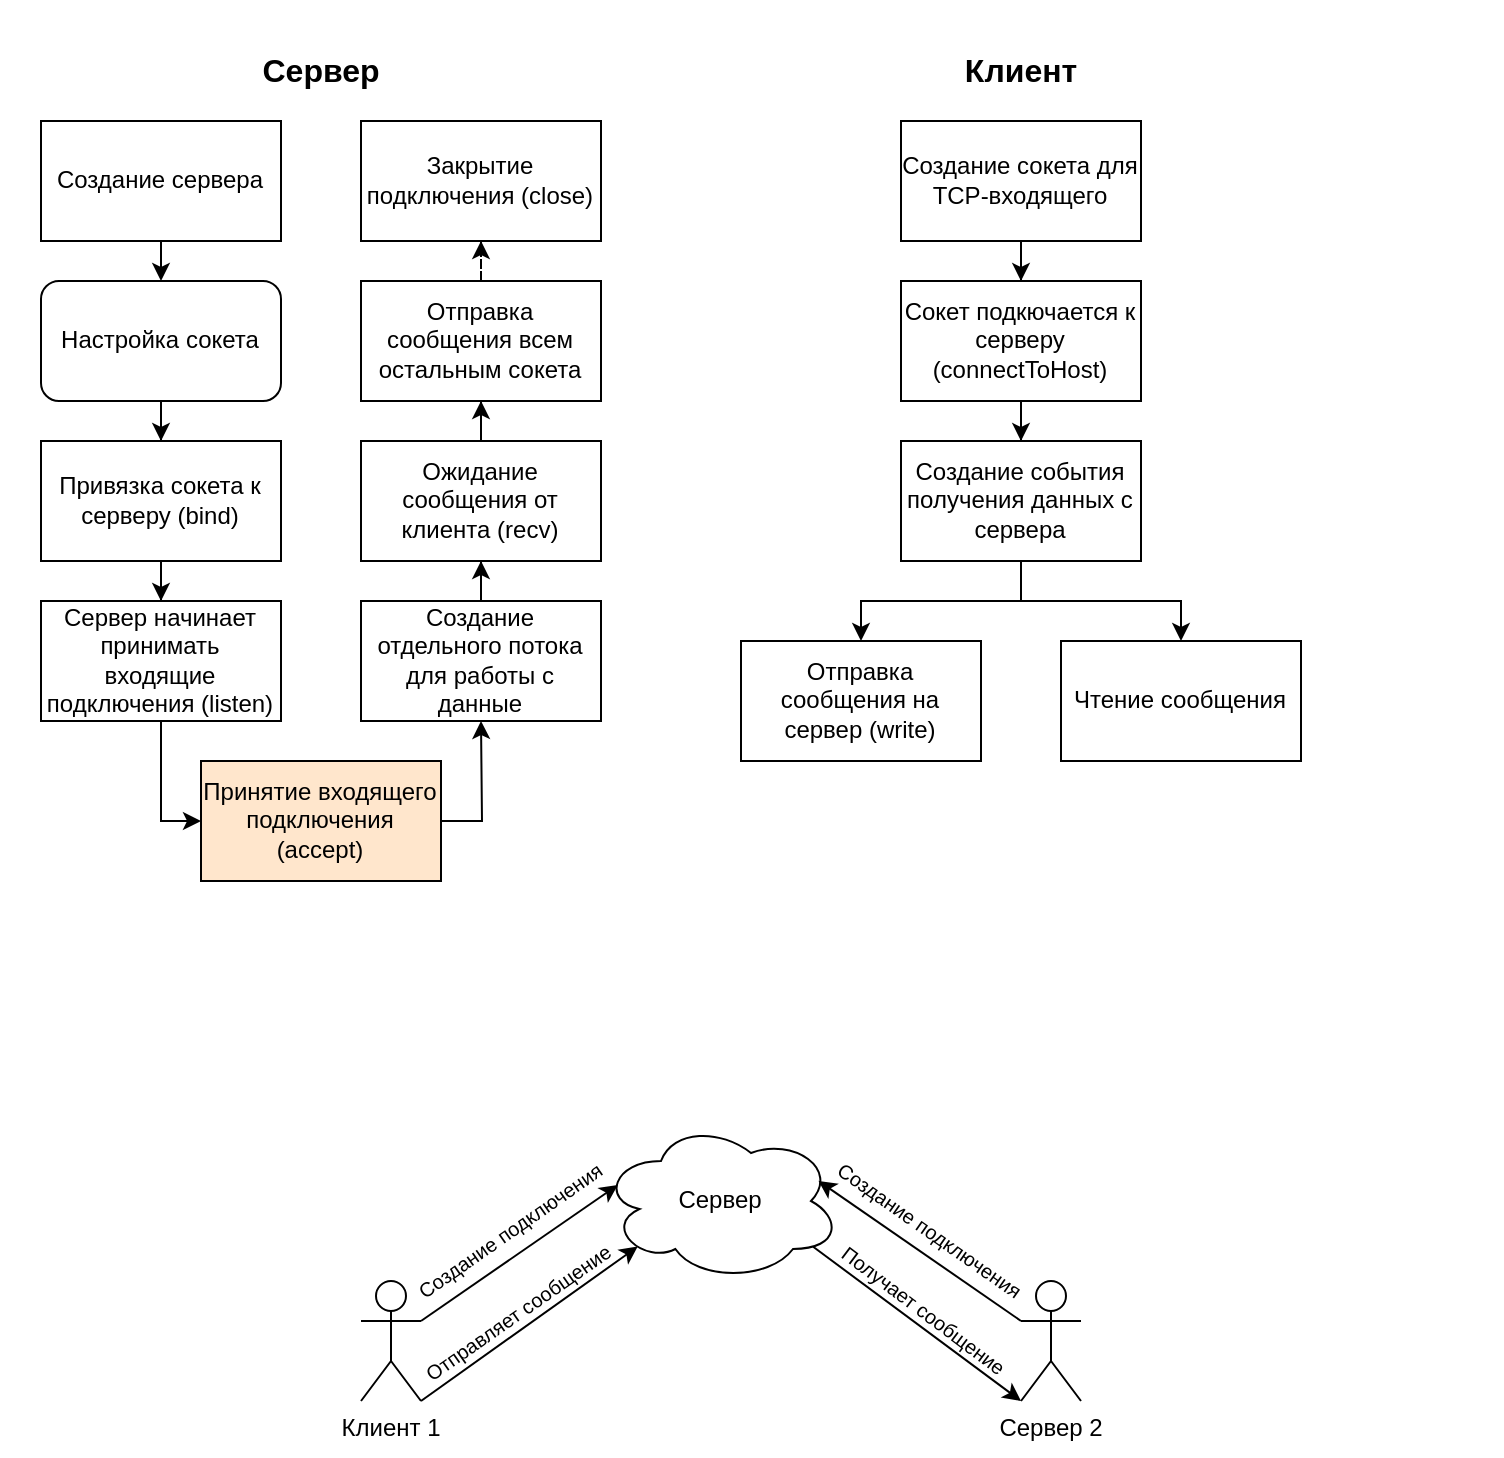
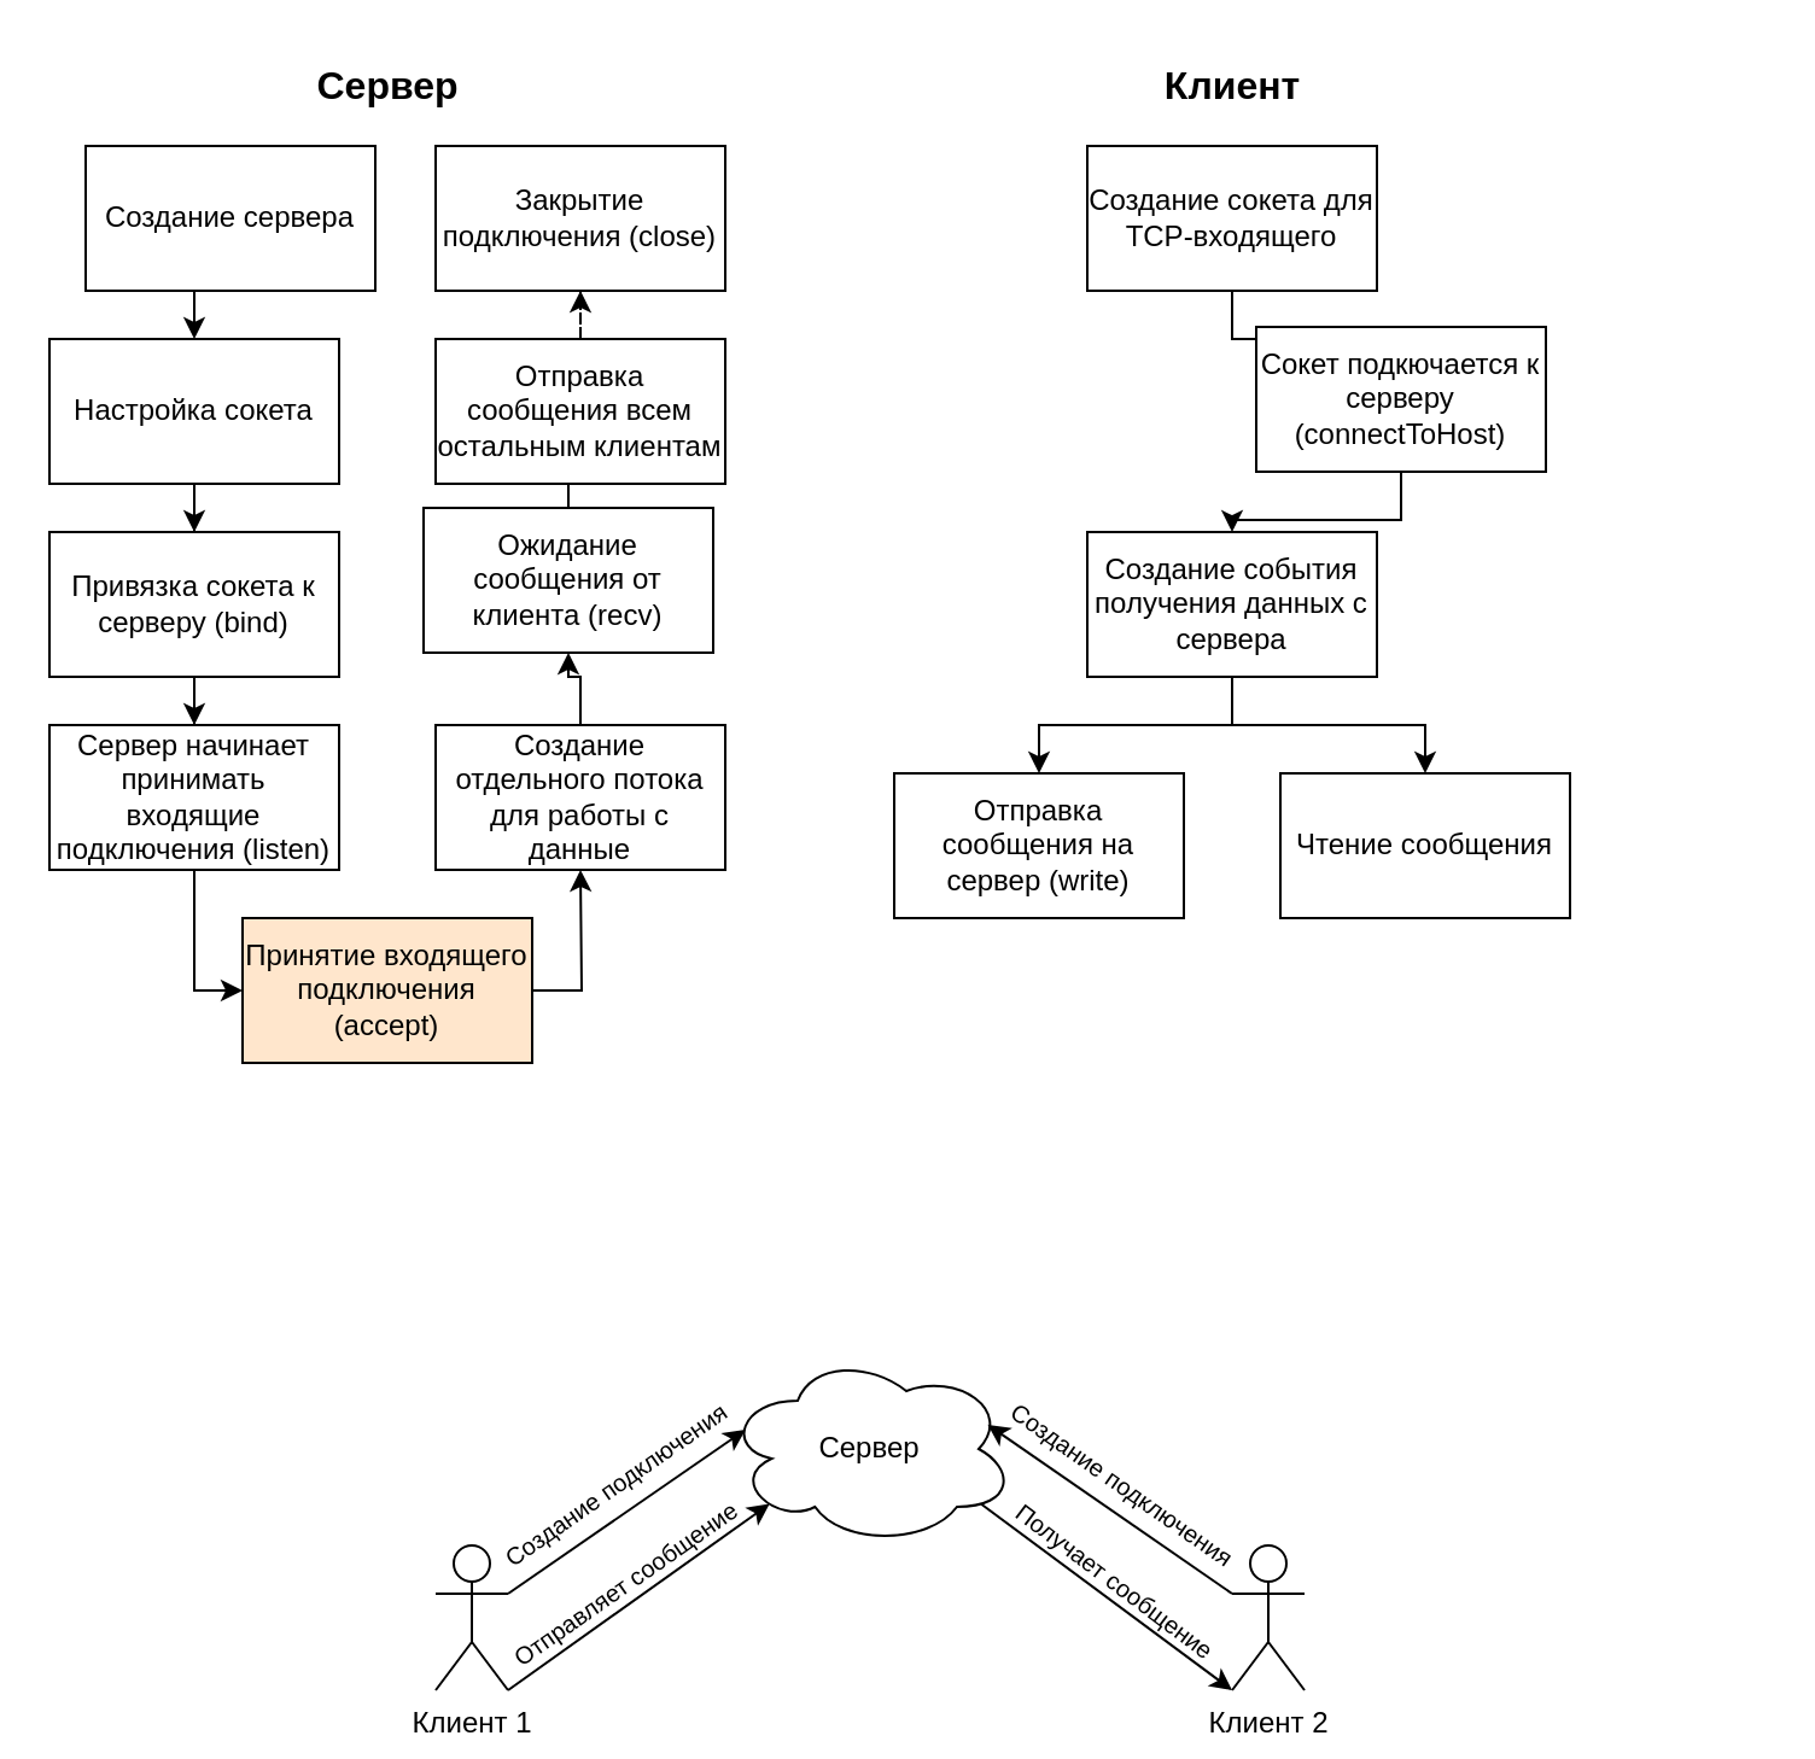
- <mxCell id="16" value="Создание сервера" style="rounded=0;whiteSpace=wrap;html=1;" vertex="1" parent="13"><mxGeometry y="40" width="120" height="60" as="geometry" /></mxCell>
+ <mxCell id="16" value="Создание сервера" style="rounded=0;whiteSpace=wrap;html=1;" vertex="1" parent="13"><mxGeometry x="15" y="40" width="120" height="60" as="geometry" /></mxCell>
- <mxCell id="18" value="Настройка сокета" style="whiteSpace=wrap;html=1;rounded=1;" vertex="1" parent="13"><mxGeometry y="120" width="120" height="60" as="geometry" /></mxCell>
+ <mxCell id="18" value="Настройка сокета" style="rounded=0;whiteSpace=wrap;html=1;" vertex="1" parent="13"><mxGeometry y="120" width="120" height="60" as="geometry" /></mxCell>
- <mxCell id="28" value="Отправка сообщения всем остальным сокета" style="rounded=0;whiteSpace=wrap;html=1;" vertex="1" parent="13"><mxGeometry x="160" y="120" width="120" height="60" as="geometry" /></mxCell>
+ <mxCell id="28" value="Отправка сообщения всем остальным клиентам" style="rounded=0;whiteSpace=wrap;html=1;" vertex="1" parent="13"><mxGeometry x="160" y="120" width="120" height="60" as="geometry" /></mxCell>
- <mxCell id="7" value="Сокет подкючается к серверу (connectToHost)" style="rounded=0;whiteSpace=wrap;html=1;" vertex="1" parent="2"><mxGeometry x="80" y="120" width="120" height="60" as="geometry" /></mxCell>
+ <mxCell id="7" value="Сокет подкючается к серверу (connectToHost)" style="rounded=0;whiteSpace=wrap;html=1;" vertex="1" parent="2"><mxGeometry x="150" y="115" width="120" height="60" as="geometry" /></mxCell>
- <mxCell id="26" value="Ожидание сообщения от клиента (recv)" style="rounded=0;whiteSpace=wrap;html=1;" vertex="1" parent="13"><mxGeometry x="160" y="200" width="120" height="60" as="geometry" /></mxCell>
+ <mxCell id="26" value="Ожидание сообщения от клиента (recv)" style="rounded=0;whiteSpace=wrap;html=1;" vertex="1" parent="13"><mxGeometry x="155" y="190" width="120" height="60" as="geometry" /></mxCell>
- <mxCell id="35" value="Сервер 2" style="shape=umlActor;verticalLabelPosition=bottom;verticalAlign=top;html=1;outlineConnect=0;" vertex="1" parent="32"><mxGeometry x="330" y="80" width="30" height="60" as="geometry" /></mxCell>
+ <mxCell id="35" value="Клиент 2" style="shape=umlActor;verticalLabelPosition=bottom;verticalAlign=top;html=1;outlineConnect=0;" vertex="1" parent="32"><mxGeometry x="330" y="80" width="30" height="60" as="geometry" /></mxCell>
